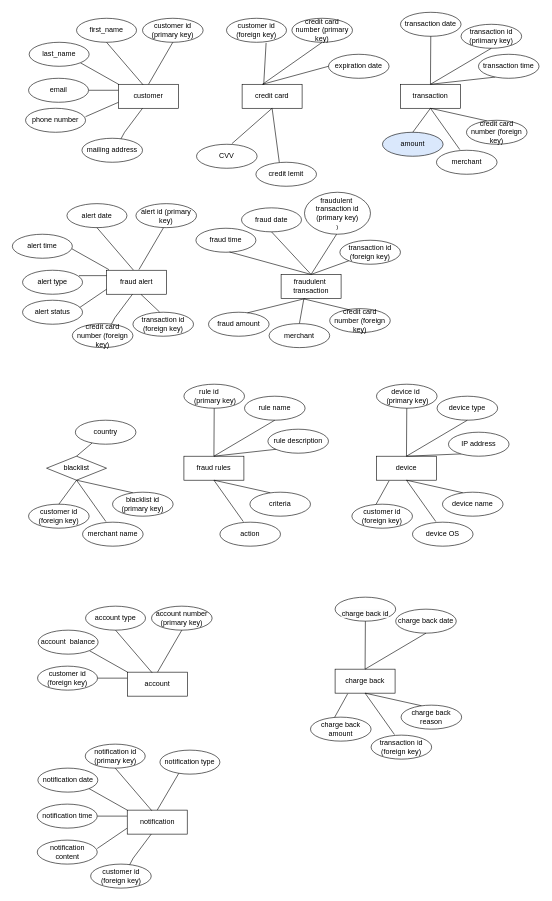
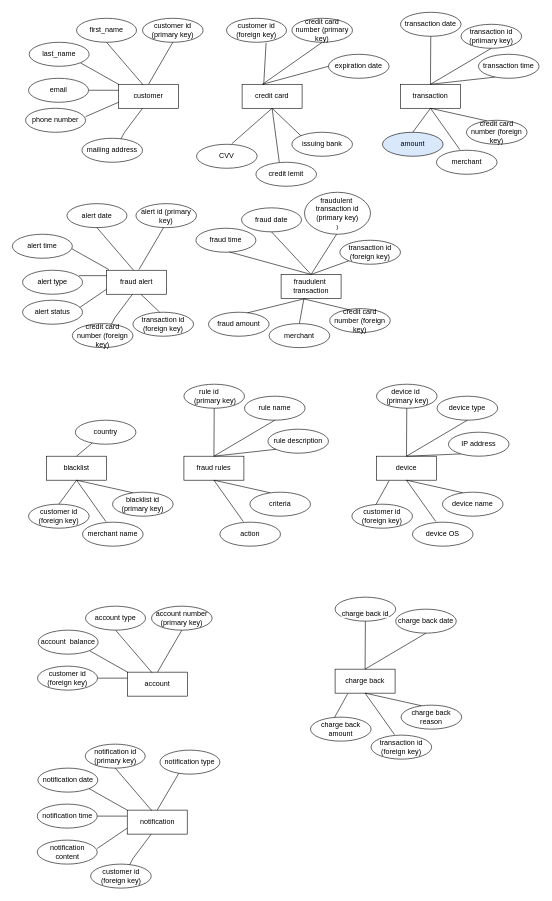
+ <mxCell id="26" style="rounded=0;orthogonalLoop=1;jettySize=auto;html=1;endArrow=none;endFill=0;entryX=0;entryY=0;entryDx=0;entryDy=0;exitX=0.5;exitY=1;exitDx=0;exitDy=0;" edge="1" parent="1" source="15" target="25"><mxGeometry relative="1" as="geometry"><mxPoint x="422" y="180" as="sourcePoint" /><mxPoint x="550" y="282" as="targetPoint" /></mxGeometry></mxCell>
+ <mxCell id="25" value="issuing bank" style="ellipse;whiteSpace=wrap;html=1;align=center;" vertex="1" parent="1"><mxGeometry x="486" y="220" width="101" height="40" as="geometry" /></mxCell>
- <mxCell id="71" value="blacklist" style="rhombus;whiteSpace=wrap;html=1;align=center;" vertex="1" parent="1"><mxGeometry x="77" y="760" width="100" height="40" as="geometry" /></mxCell>
+ <mxCell id="71" value="blacklist" style="whiteSpace=wrap;html=1;align=center;" vertex="1" parent="1"><mxGeometry x="77" y="760" width="100" height="40" as="geometry" /></mxCell>
